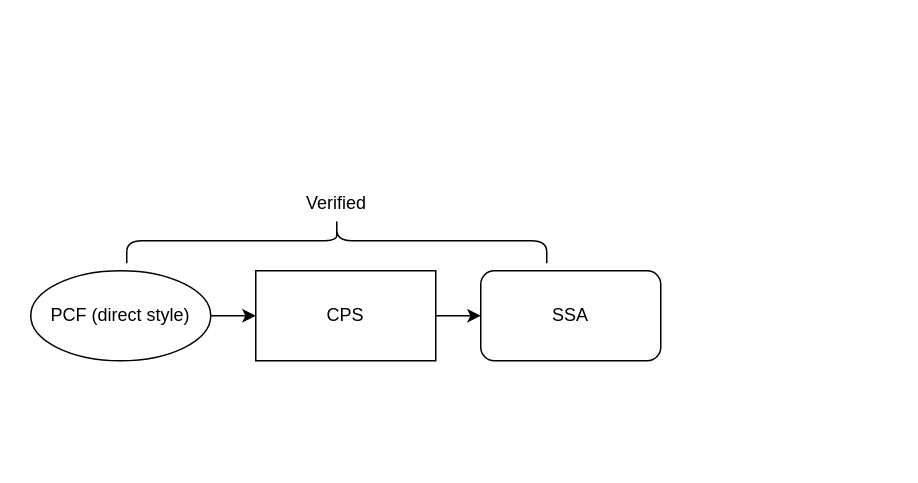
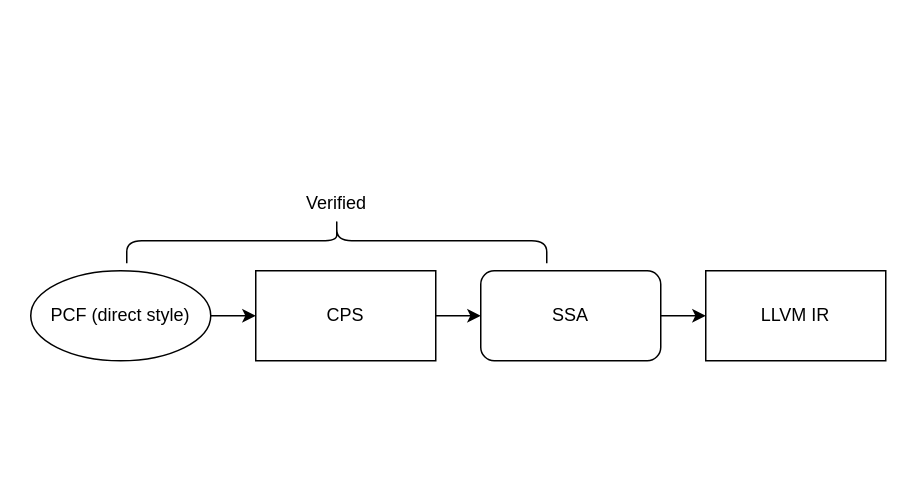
+ <mxCell id="6" value="" style="edgeStyle=orthogonalEdgeStyle;rounded=0;orthogonalLoop=1;jettySize=auto;html=1;" parent="1" source="7" target="8" edge="1"><mxGeometry relative="1" as="geometry" /></mxCell>
+ <mxCell id="8" value="LLVM IR" style="rounded=0;whiteSpace=wrap;html=1;" parent="1" vertex="1"><mxGeometry x="470" y="180" width="120" height="60" as="geometry" /></mxCell>
